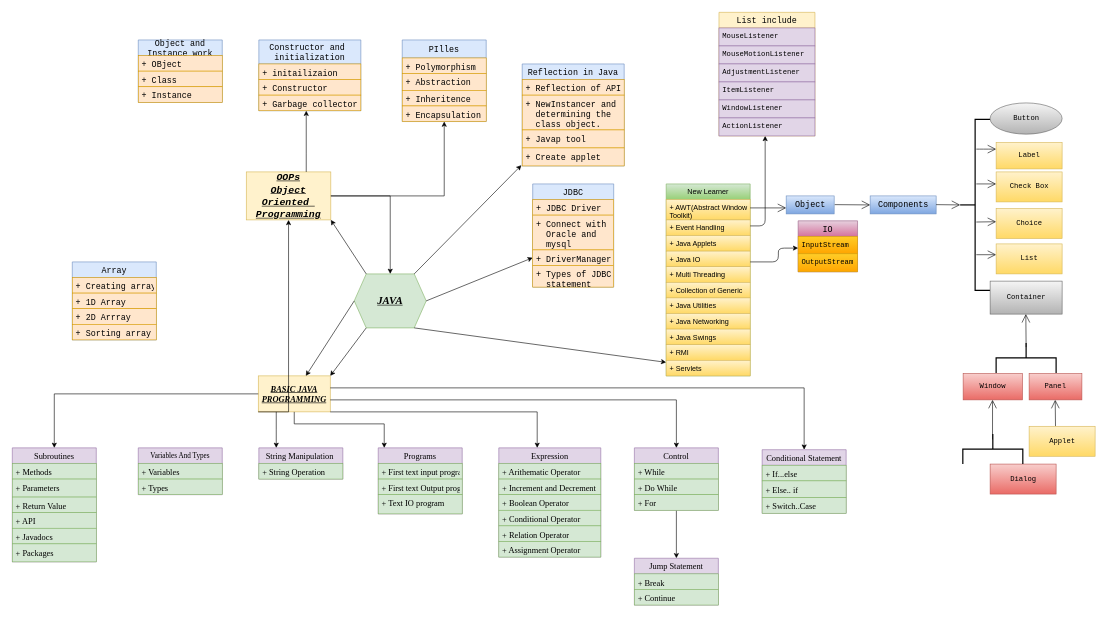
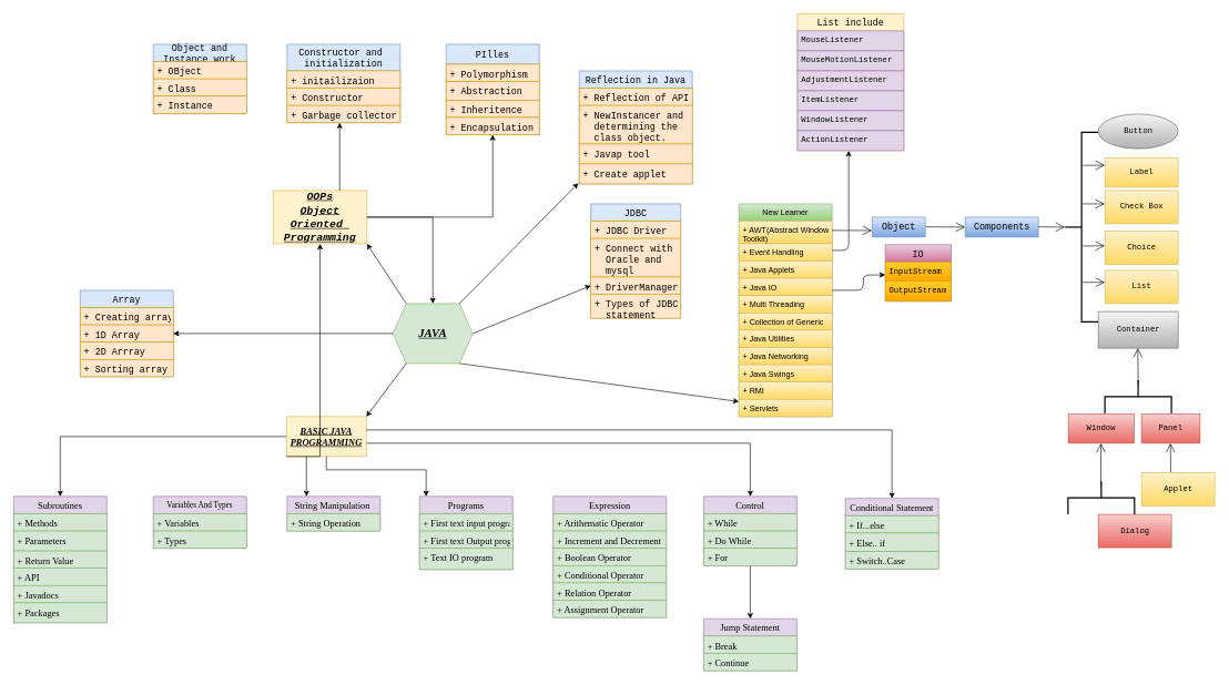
- <mxCell id="70" value="" style="endArrow=classic;html=1;rounded=0;fontFamily=Courier New;fontSize=14;exitX=0;exitY=0.5;exitDx=0;exitDy=0;" parent="1" source="2" target="4" edge="1"><mxGeometry width="50" height="50" relative="1" as="geometry"><mxPoint x="400" y="516" as="sourcePoint" /><mxPoint x="470" y="506" as="targetPoint" /></mxGeometry></mxCell>
+ <mxCell id="70" value="" style="endArrow=classic;html=1;rounded=0;fontFamily=Courier New;fontSize=14;exitX=0;exitY=0.5;exitDx=0;exitDy=0;" parent="1" source="2" target="64" edge="1"><mxGeometry width="50" height="50" relative="1" as="geometry"><mxPoint x="400" y="516" as="sourcePoint" /><mxPoint x="470" y="506" as="targetPoint" /></mxGeometry></mxCell>
- <mxCell id="44" value="" style="edgeStyle=segmentEdgeStyle;endArrow=classic;html=1;rounded=0;fontFamily=Times New Roman;fontSize=14;exitX=1;exitY=1;exitDx=0;exitDy=0;" parent="1" source="4" target="14" edge="1"><mxGeometry width="50" height="50" relative="1" as="geometry"><mxPoint x="690" y="666" as="sourcePoint" /><mxPoint x="890" y="716" as="targetPoint" /><Array as="points"><mxPoint x="895" y="686" /></Array></mxGeometry></mxCell>
